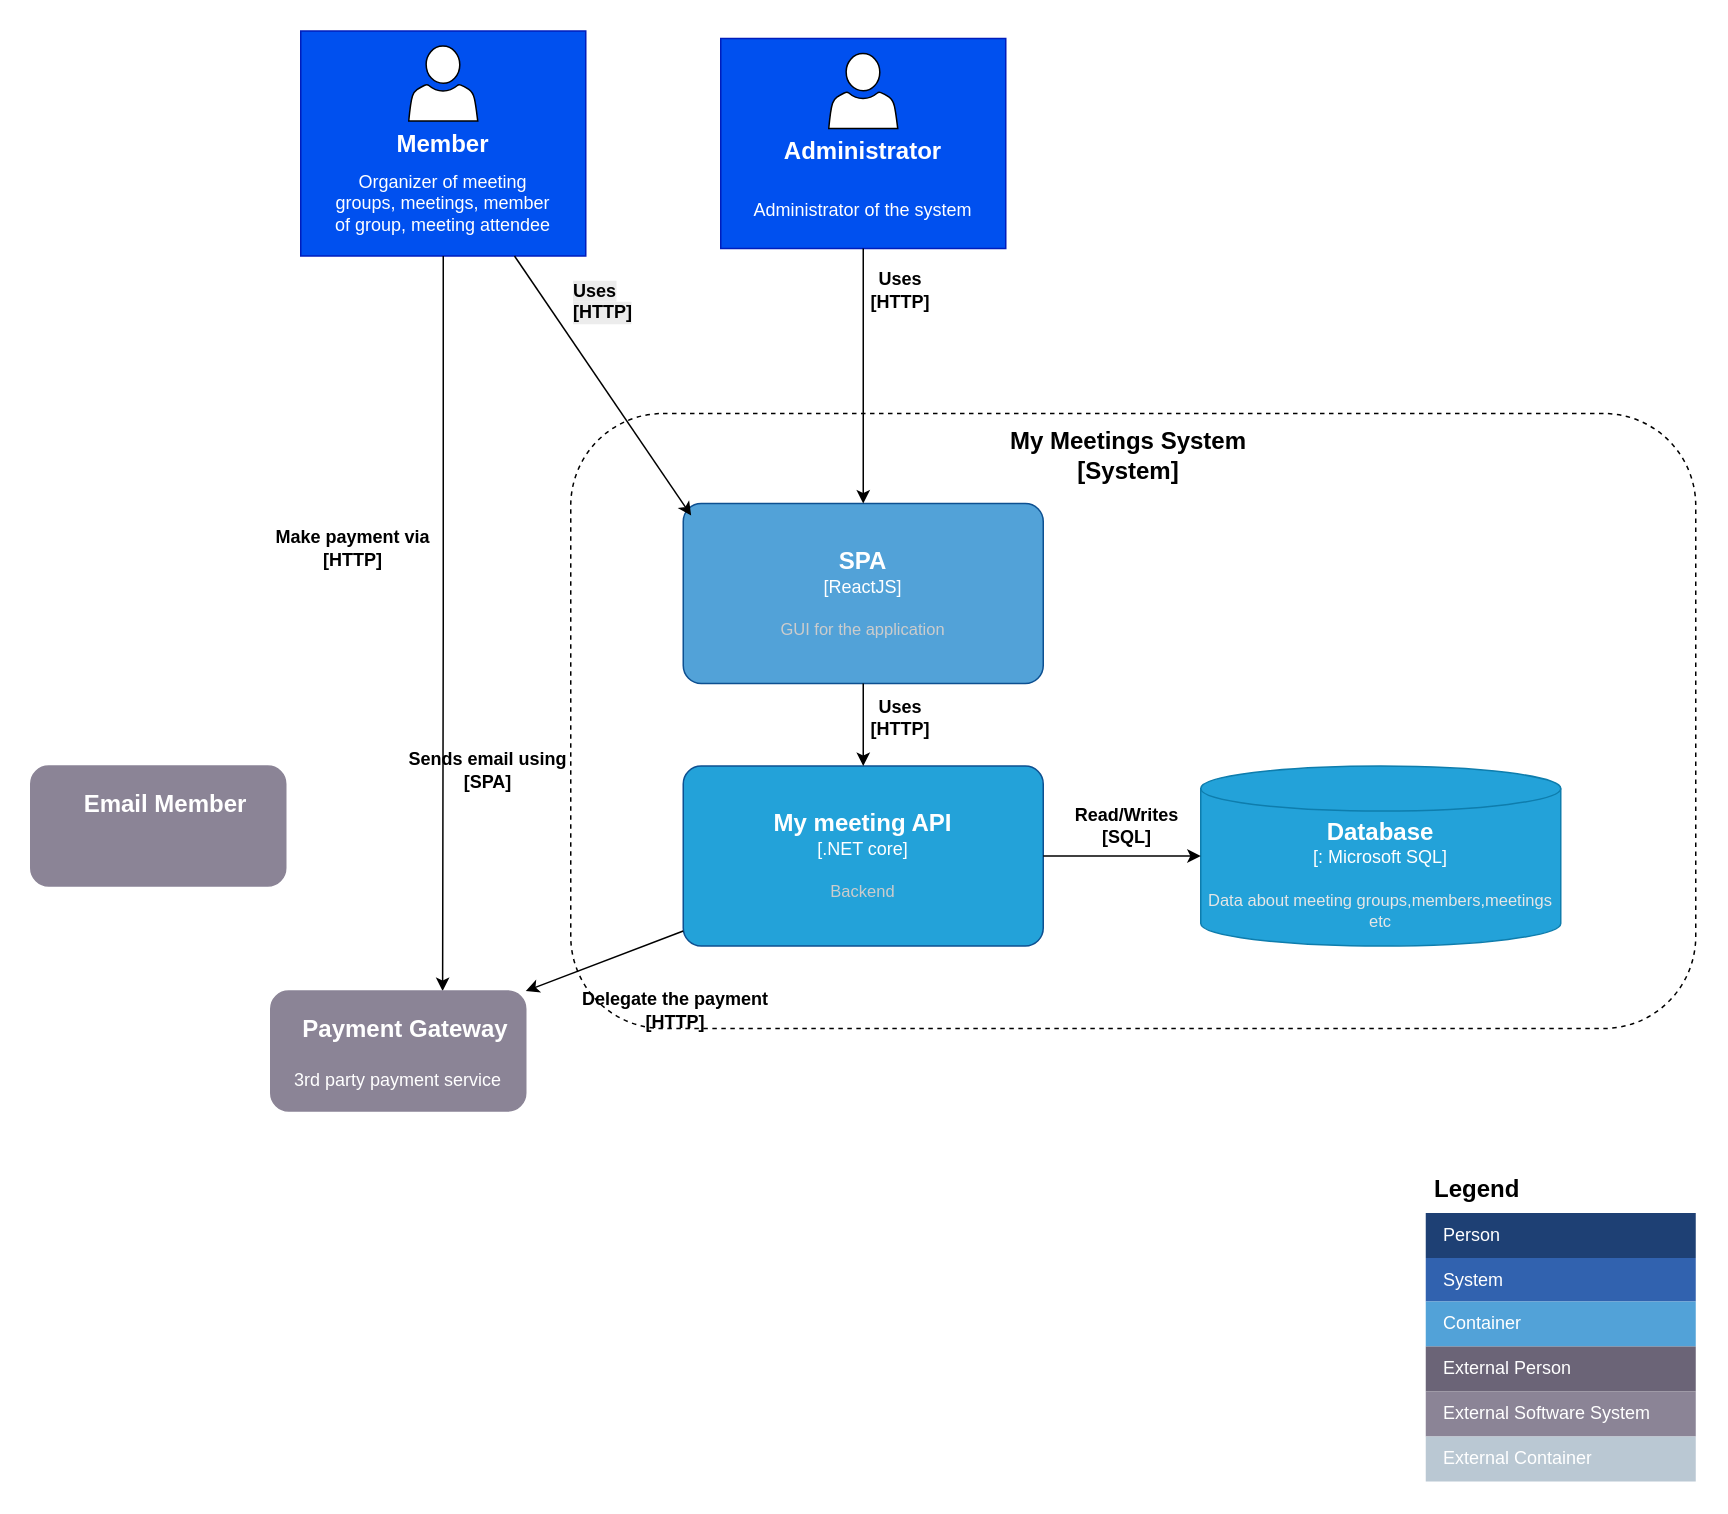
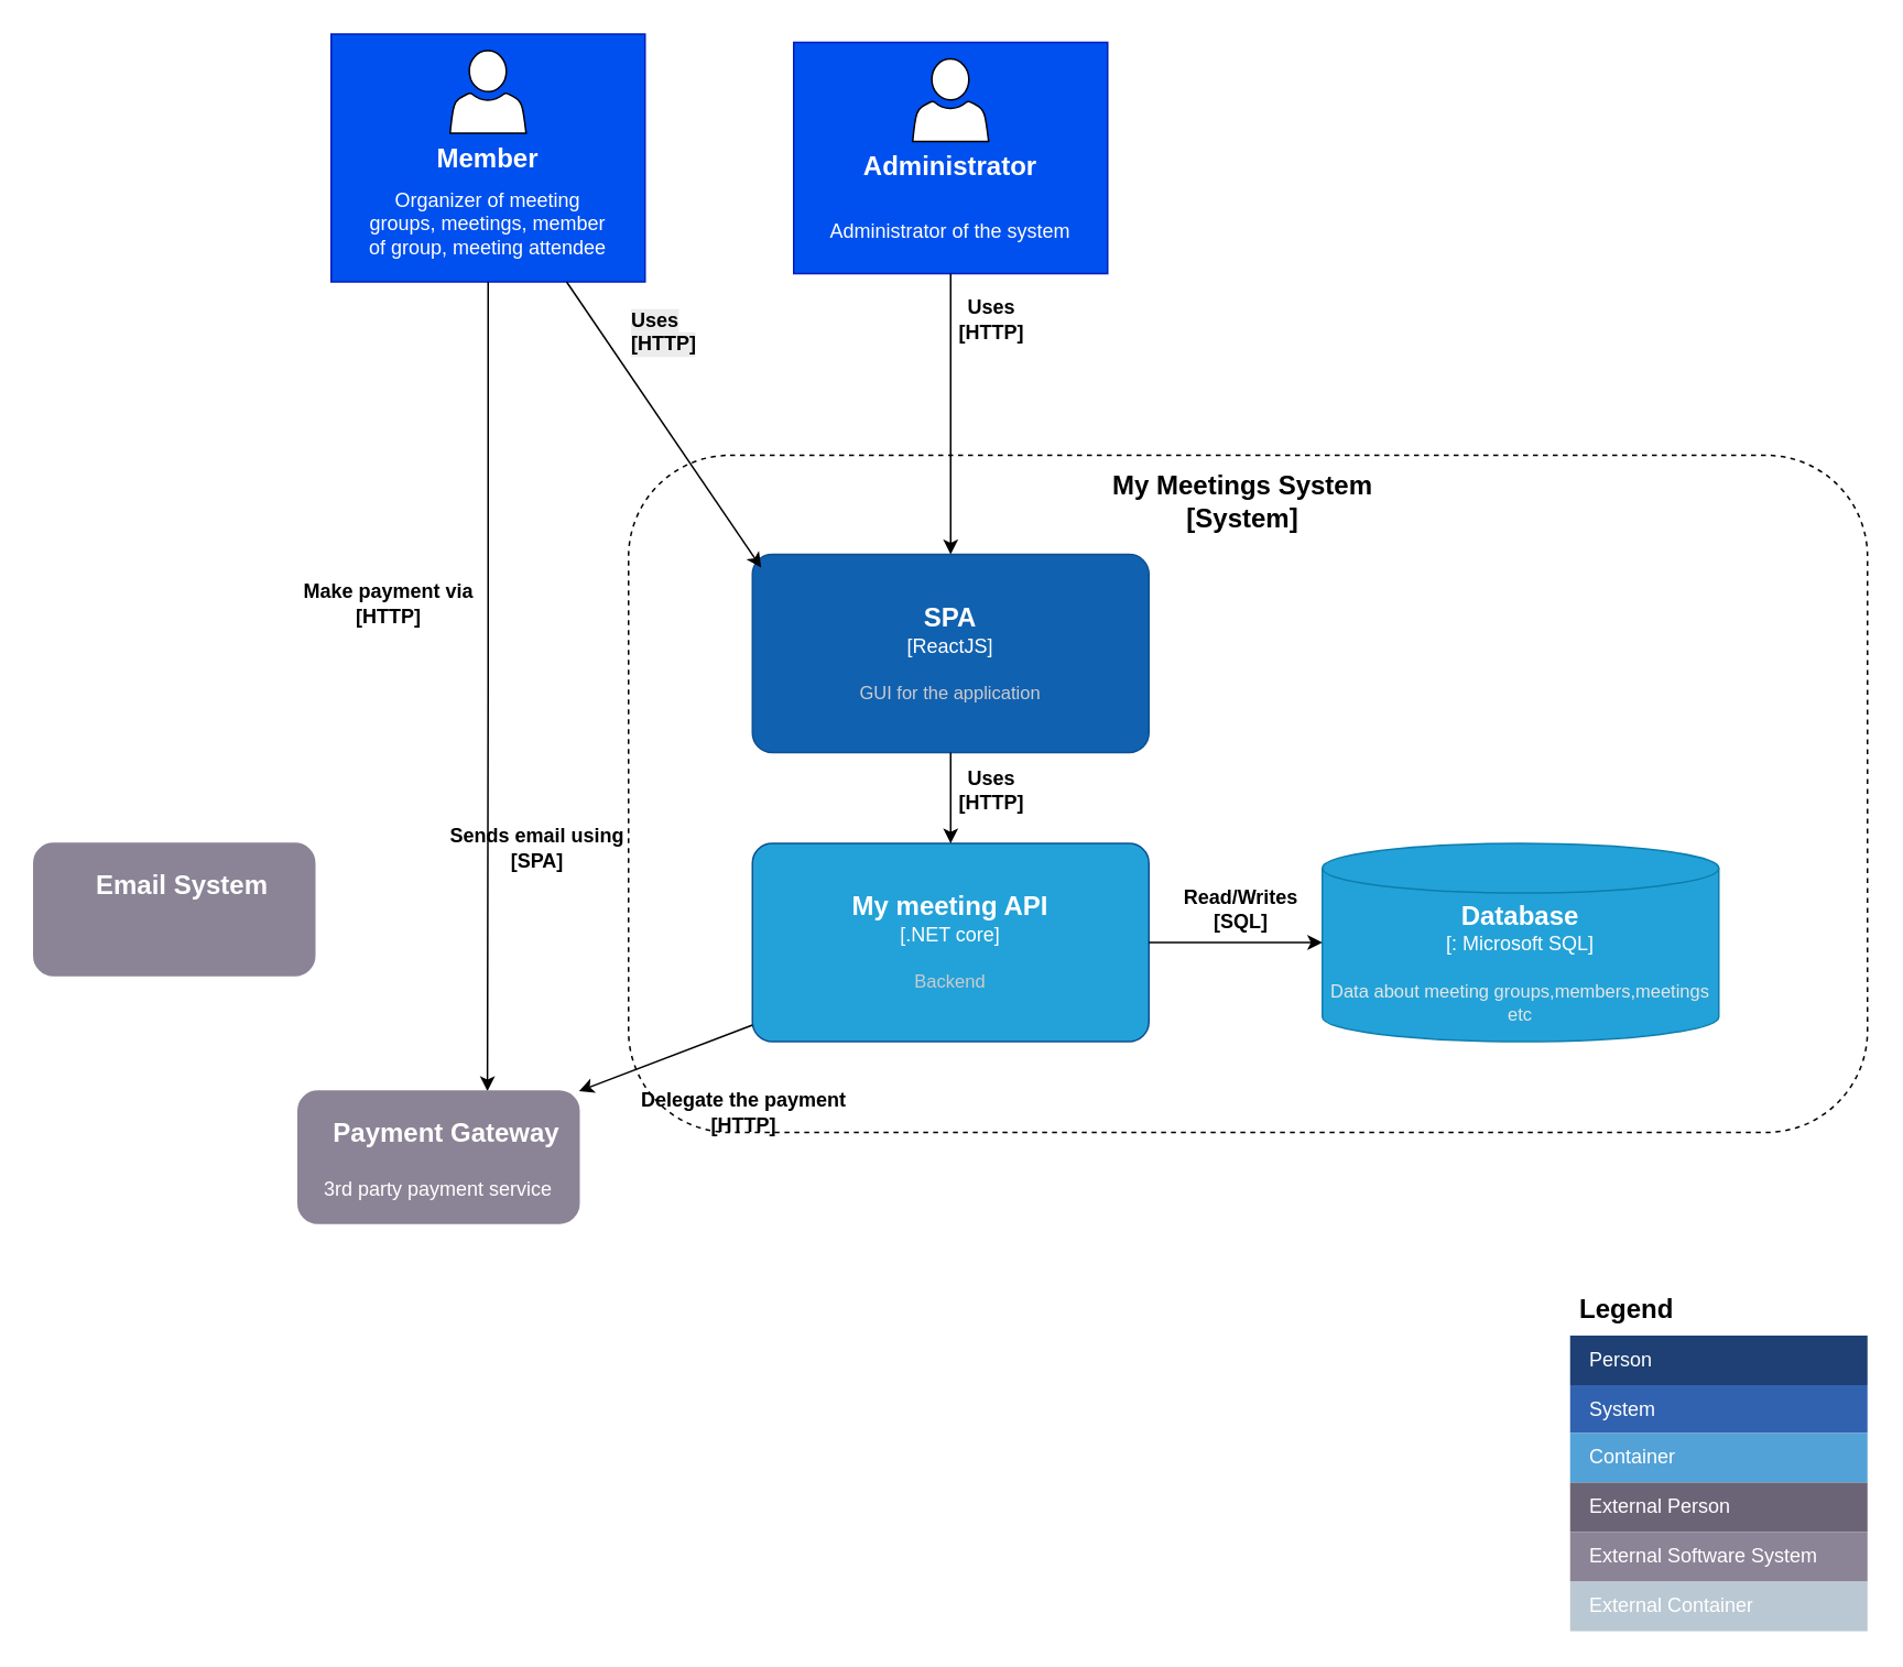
- <mxCell id="24" value="&lt;font style=&quot;font-size: 16px&quot;&gt;&lt;b&gt;SPA&lt;/b&gt;&lt;/font&gt;&lt;div&gt;[ReactJS]&lt;/div&gt;&lt;br&gt;&lt;div&gt;&lt;font style=&quot;font-size: 11px&quot;&gt;&lt;font color=&quot;#cccccc&quot;&gt;GUI for the application&lt;/font&gt;&lt;/div&gt;" style="rounded=1;whiteSpace=wrap;html=1;labelBackgroundColor=none;fillColor=#52a2d8;fontColor=#ffffff;align=center;arcSize=10;strokeColor=#0D5091;metaEdit=1;resizable=0;points=[[0.25,0,0],[0.5,0,0],[0.75,0,0],[1,0.25,0],[1,0.5,0],[1,0.75,0],[0.75,1,0],[0.5,1,0],[0.25,1,0],[0,0.75,0],[0,0.5,0],[0,0.25,0]];" vertex="1" parent="1"><mxGeometry x="455" y="335" width="240" height="120" as="geometry" /></mxCell>
+ <mxCell id="24" value="&lt;font style=&quot;font-size: 16px&quot;&gt;&lt;b&gt;SPA&lt;/b&gt;&lt;/font&gt;&lt;div&gt;[ReactJS]&lt;/div&gt;&lt;br&gt;&lt;div&gt;&lt;font style=&quot;font-size: 11px&quot;&gt;&lt;font color=&quot;#cccccc&quot;&gt;GUI for the application&lt;/font&gt;&lt;/div&gt;" style="rounded=1;whiteSpace=wrap;html=1;labelBackgroundColor=none;fillColor=#1061B0;fontColor=#ffffff;align=center;arcSize=10;strokeColor=#0D5091;metaEdit=1;resizable=0;points=[[0.25,0,0],[0.5,0,0],[0.75,0,0],[1,0.25,0],[1,0.5,0],[1,0.75,0],[0.75,1,0],[0.5,1,0],[0.25,1,0],[0,0.75,0],[0,0.5,0],[0,0.25,0]];" vertex="1" parent="1"><mxGeometry x="455" y="335" width="240" height="120" as="geometry" /></mxCell>
- <mxCell id="43" value="Email Member" style="text;html=1;align=center;verticalAlign=middle;whiteSpace=wrap;rounded=0;fontColor=light-dark(#ffffff, #ededed);fontSize=16;fontFamily=Helvetica;fontStyle=1" vertex="1" parent="41"><mxGeometry y="10" width="180" height="30" as="geometry" /></mxCell>
+ <mxCell id="43" value="Email System" style="text;html=1;align=center;verticalAlign=middle;whiteSpace=wrap;rounded=0;fontColor=light-dark(#ffffff, #ededed);fontSize=16;fontFamily=Helvetica;fontStyle=1" vertex="1" parent="41"><mxGeometry y="10" width="180" height="30" as="geometry" /></mxCell>
